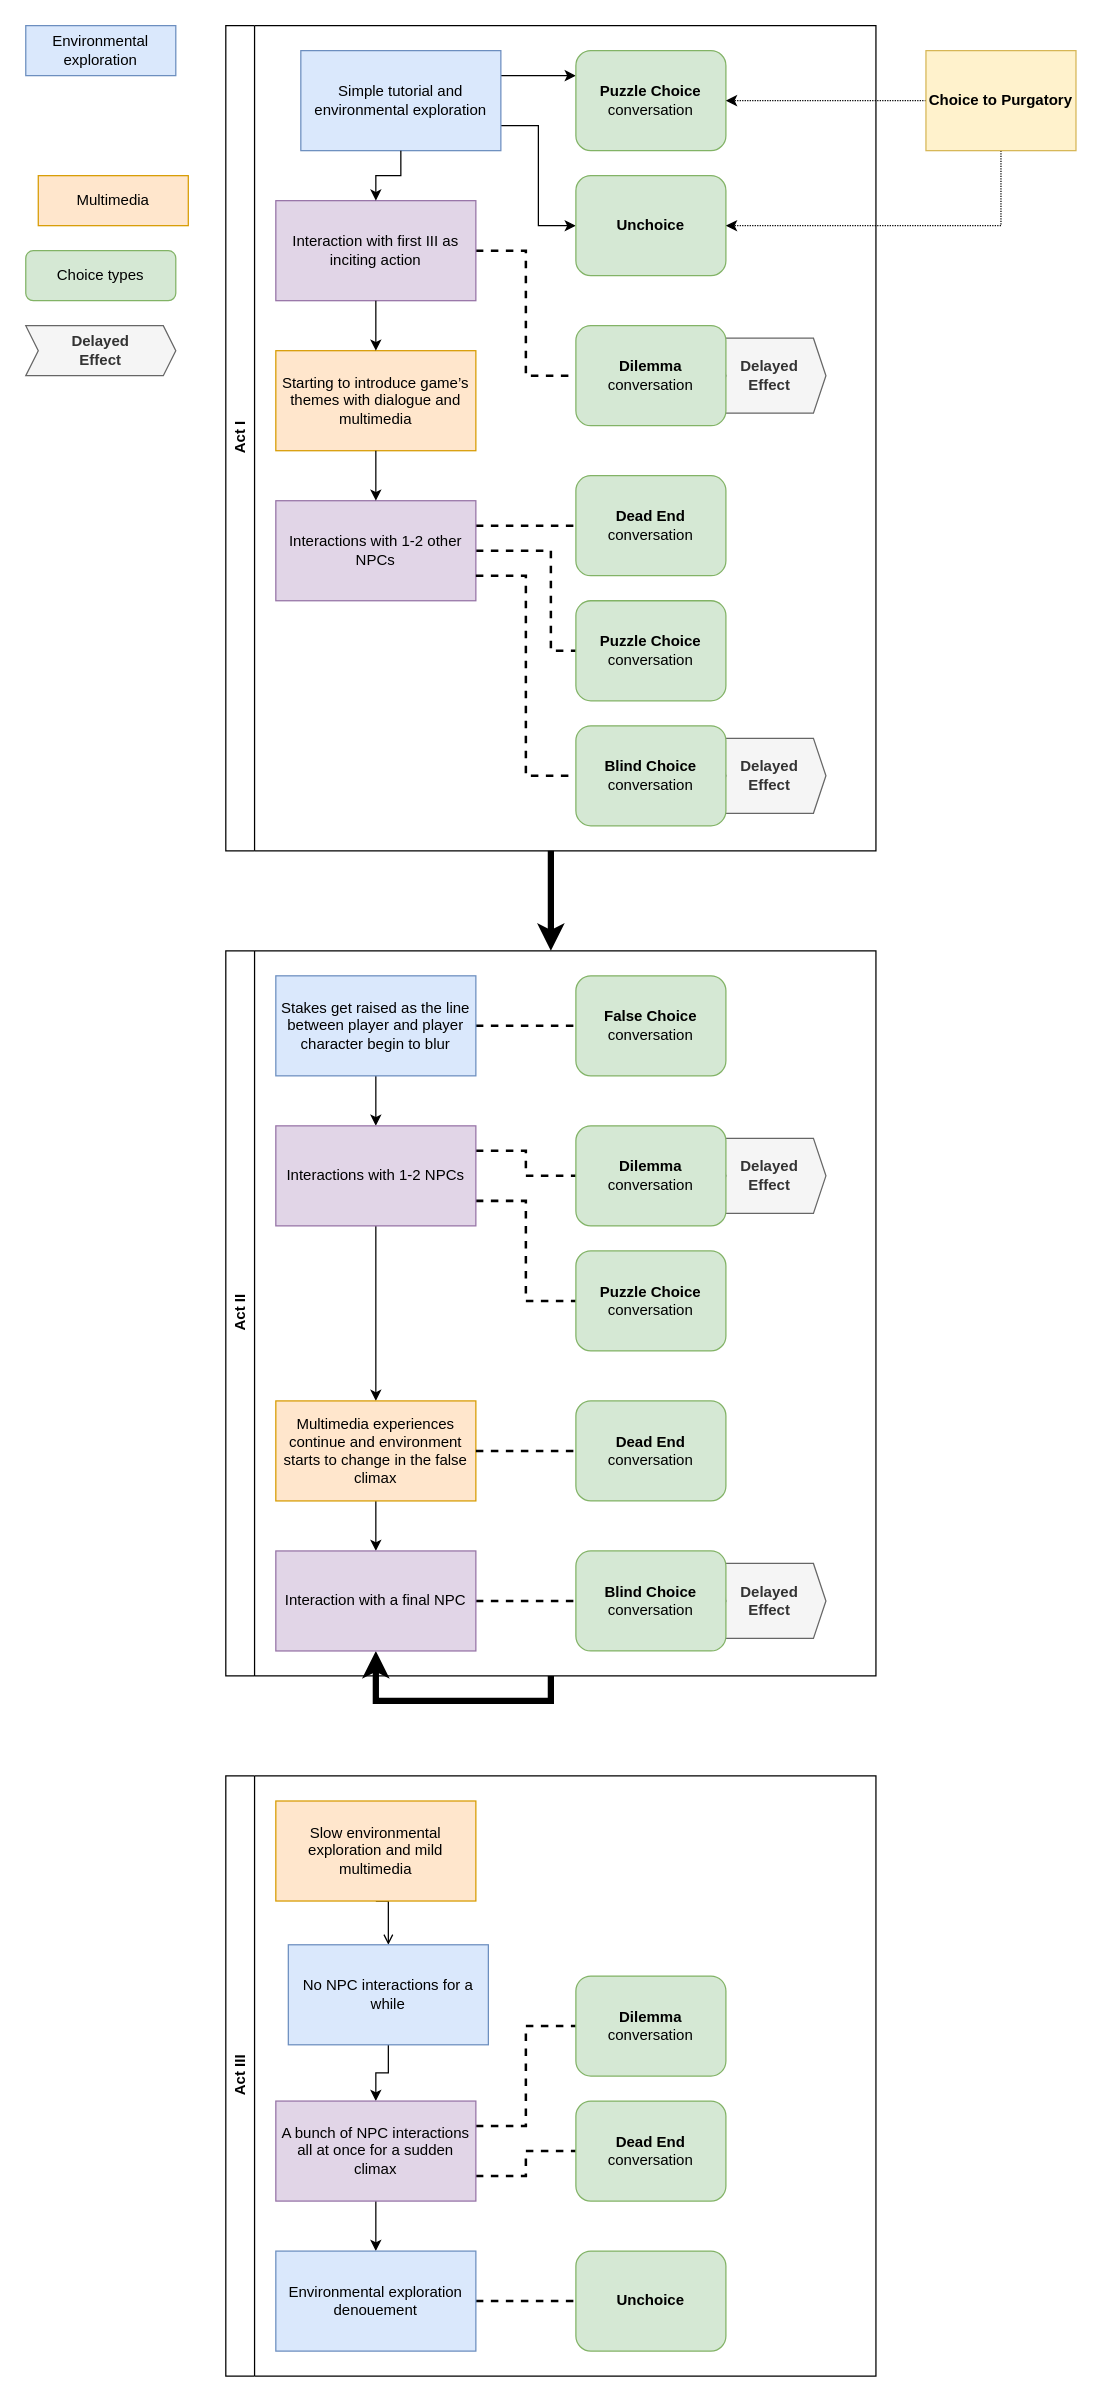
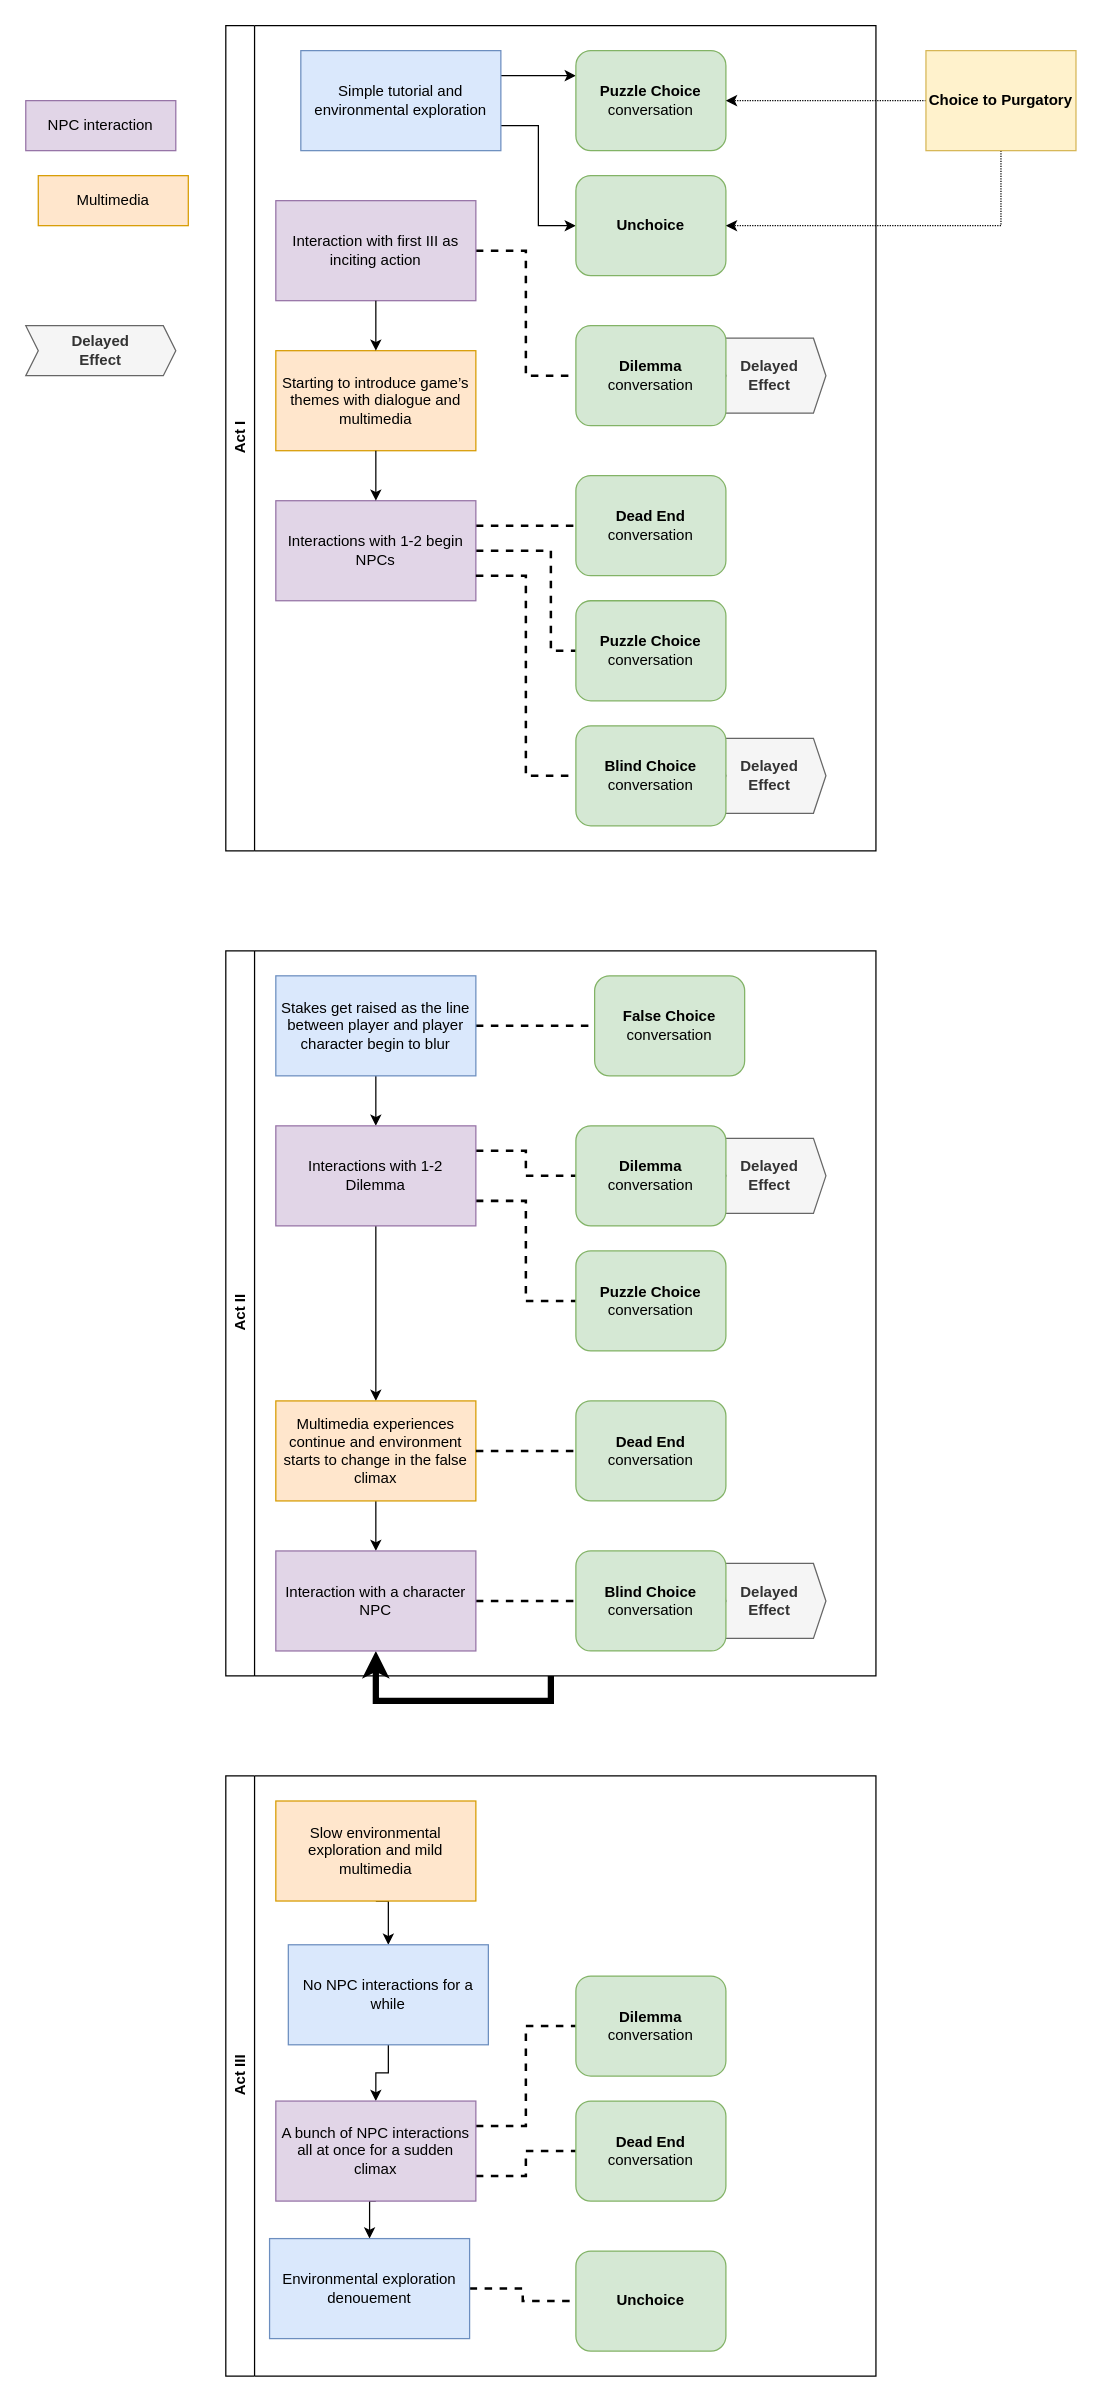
- <mxCell id="60" value="Environmental exploration" style="rounded=0;whiteSpace=wrap;html=1;fillColor=#dae8fc;strokeColor=#6c8ebf;" parent="1" vertex="1"><mxGeometry x="20" y="20" width="120" height="40" as="geometry" /></mxCell>
+ <mxCell id="61" value="NPC interaction" style="rounded=0;whiteSpace=wrap;html=1;fillColor=#e1d5e7;strokeColor=#9673a6;" parent="1" vertex="1"><mxGeometry x="20" y="80" width="120" height="40" as="geometry" /></mxCell>
- <mxCell id="9" style="edgeStyle=orthogonalEdgeStyle;rounded=0;orthogonalLoop=1;jettySize=auto;html=1;exitX=0.5;exitY=1;exitDx=0;exitDy=0;entryX=0.5;entryY=0;entryDx=0;entryDy=0;" parent="2" source="6" target="8" edge="1"><mxGeometry relative="1" as="geometry" /></mxCell>
- <mxCell id="63" value="Choice types" style="rounded=1;whiteSpace=wrap;html=1;fillColor=#d5e8d4;strokeColor=#82b366;" parent="1" vertex="1"><mxGeometry x="20" y="200" width="120" height="40" as="geometry" /></mxCell>
- <mxCell id="14" value="Interactions with 1-2 other NPCs" style="rounded=0;whiteSpace=wrap;html=1;fillColor=#e1d5e7;strokeColor=#9673a6;" parent="2" vertex="1"><mxGeometry x="40" y="380" width="160" height="80" as="geometry" /></mxCell>
+ <mxCell id="14" value="Interactions with 1-2 begin NPCs" style="rounded=0;whiteSpace=wrap;html=1;fillColor=#e1d5e7;strokeColor=#9673a6;" parent="2" vertex="1"><mxGeometry x="40" y="380" width="160" height="80" as="geometry" /></mxCell>
- <mxCell id="24" style="edgeStyle=orthogonalEdgeStyle;rounded=0;orthogonalLoop=1;jettySize=auto;html=1;exitX=0.5;exitY=1;exitDx=0;exitDy=0;entryX=0.5;entryY=0;entryDx=0;entryDy=0;strokeWidth=5;" parent="1" source="2" target="26" edge="1"><mxGeometry relative="1" as="geometry" /></mxCell>
- <mxCell id="39" value="&lt;b&gt;False Choice&lt;br&gt;&lt;/b&gt;conversation" style="rounded=1;whiteSpace=wrap;html=1;fillColor=#d5e8d4;strokeColor=#82b366;" parent="26" vertex="1"><mxGeometry x="280" y="20" width="120" height="80" as="geometry" /></mxCell>
+ <mxCell id="39" value="&lt;b&gt;False Choice&lt;br&gt;&lt;/b&gt;conversation" style="rounded=1;whiteSpace=wrap;html=1;fillColor=#d5e8d4;strokeColor=#82b366;" parent="26" vertex="1"><mxGeometry x="295" y="20" width="120" height="80" as="geometry" /></mxCell>
- <mxCell id="34" value="Interactions with 1-2 NPCs" style="rounded=0;whiteSpace=wrap;html=1;fillColor=#e1d5e7;strokeColor=#9673a6;" parent="26" vertex="1"><mxGeometry x="40" y="140" width="160" height="80" as="geometry" /></mxCell>
+ <mxCell id="34" value="Interactions with 1-2 Dilemma" style="rounded=0;whiteSpace=wrap;html=1;fillColor=#e1d5e7;strokeColor=#9673a6;" parent="26" vertex="1"><mxGeometry x="40" y="140" width="160" height="80" as="geometry" /></mxCell>
- <mxCell id="38" value="Interaction with a final NPC" style="rounded=0;whiteSpace=wrap;html=1;fillColor=#e1d5e7;strokeColor=#9673a6;" parent="26" vertex="1"><mxGeometry x="40" y="480" width="160" height="80" as="geometry" /></mxCell>
+ <mxCell id="38" value="Interaction with a character NPC" style="rounded=0;whiteSpace=wrap;html=1;fillColor=#e1d5e7;strokeColor=#9673a6;" parent="26" vertex="1"><mxGeometry x="40" y="480" width="160" height="80" as="geometry" /></mxCell>
- <mxCell id="47" style="edgeStyle=orthogonalEdgeStyle;rounded=0;orthogonalLoop=1;jettySize=auto;html=1;exitX=0.5;exitY=1;exitDx=0;exitDy=0;entryX=0.5;entryY=0;entryDx=0;entryDy=0;endArrow=open;" parent="46" source="48" target="50" edge="1"><mxGeometry relative="1" as="geometry" /></mxCell>
+ <mxCell id="47" style="edgeStyle=orthogonalEdgeStyle;rounded=0;orthogonalLoop=1;jettySize=auto;html=1;exitX=0.5;exitY=1;exitDx=0;exitDy=0;entryX=0.5;entryY=0;entryDx=0;entryDy=0;" parent="46" source="48" target="50" edge="1"><mxGeometry relative="1" as="geometry" /></mxCell>
- <mxCell id="56" value="Environmental exploration denouement" style="rounded=0;whiteSpace=wrap;html=1;fillColor=#dae8fc;strokeColor=#6c8ebf;" parent="46" vertex="1"><mxGeometry x="40" y="380" width="160" height="80" as="geometry" /></mxCell>
+ <mxCell id="56" value="Environmental exploration denouement" style="rounded=0;whiteSpace=wrap;html=1;fillColor=#dae8fc;strokeColor=#6c8ebf;" parent="46" vertex="1"><mxGeometry x="35" y="370" width="160" height="80" as="geometry" /></mxCell>
